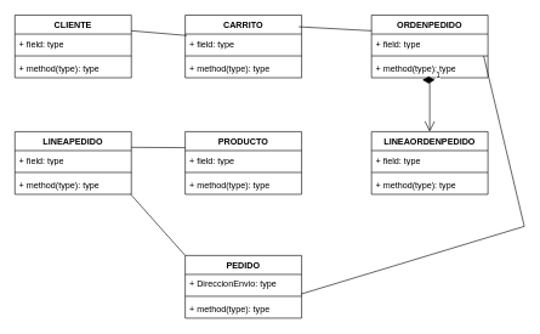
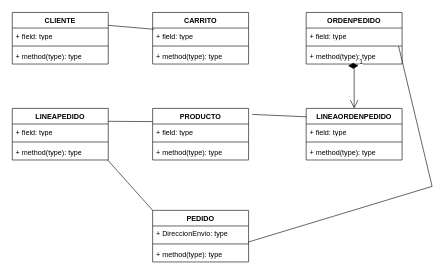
- <mxCell id="31" value="" style="endArrow=none;html=1;rounded=0;exitX=0.975;exitY=0.186;exitDx=0;exitDy=0;entryX=0;entryY=0.25;entryDx=0;entryDy=0;exitPerimeter=0;" edge="1" parent="1" source="6" target="10"><mxGeometry width="50" height="50" relative="1" as="geometry"><mxPoint x="420" y="50" as="sourcePoint" /><mxPoint x="496" y="56" as="targetPoint" /><Array as="points" /></mxGeometry></mxCell>
+ <mxCell id="32" value="" style="endArrow=none;html=1;rounded=0;entryX=0.006;entryY=0.163;entryDx=0;entryDy=0;exitX=1.038;exitY=0.116;exitDx=0;exitDy=0;exitPerimeter=0;entryPerimeter=0;" edge="1" parent="1" source="18" target="22"><mxGeometry width="50" height="50" relative="1" as="geometry"><mxPoint x="310" y="410" as="sourcePoint" /><mxPoint x="360" y="360" as="targetPoint" /></mxGeometry></mxCell>
